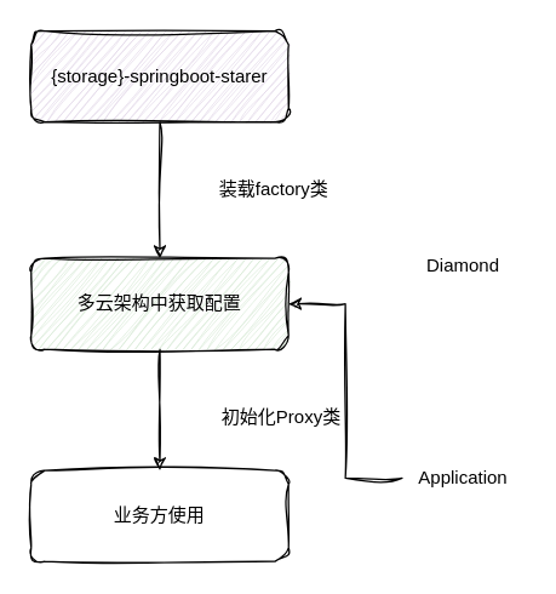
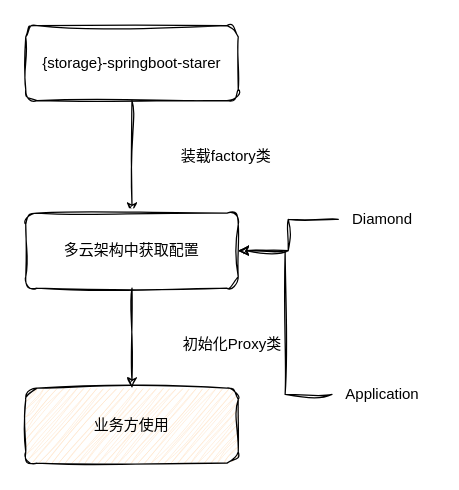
- <mxCell id="3" value="{storage}-springboot-starer" style="rounded=1;whiteSpace=wrap;html=1;sketch=1;hachureGap=4;jiggle=2;curveFitting=1;fillColor=#e1d5e7;" vertex="1" parent="1"><mxGeometry x="20" y="20" width="170" height="60" as="geometry" /></mxCell>
+ <mxCell id="3" value="{storage}-springboot-starer" style="rounded=1;whiteSpace=wrap;html=1;sketch=1;hachureGap=4;jiggle=2;curveFitting=1;" vertex="1" parent="1"><mxGeometry x="20" y="20" width="170" height="60" as="geometry" /></mxCell>
+ <mxCell id="9" style="edgeStyle=orthogonalEdgeStyle;rounded=0;sketch=1;hachureGap=4;jiggle=2;curveFitting=1;orthogonalLoop=1;jettySize=auto;html=1;entryX=1;entryY=0.5;entryDx=0;entryDy=0;" edge="1" parent="1" source="10" target="5"><mxGeometry relative="1" as="geometry" /></mxCell>
- <mxCell id="5" value="多云架构中获取配置" style="rounded=1;whiteSpace=wrap;html=1;sketch=1;hachureGap=4;jiggle=2;curveFitting=1;fillColor=#d5e8d4;" vertex="1" parent="1"><mxGeometry x="20" y="170" width="170" height="60" as="geometry" /></mxCell>
+ <mxCell id="5" value="多云架构中获取配置" style="rounded=1;whiteSpace=wrap;html=1;sketch=1;hachureGap=4;jiggle=2;curveFitting=1;" vertex="1" parent="1"><mxGeometry x="20" y="170" width="170" height="60" as="geometry" /></mxCell>
- <mxCell id="7" value="业务方使用" style="rounded=1;whiteSpace=wrap;html=1;sketch=1;hachureGap=4;jiggle=2;curveFitting=1;" vertex="1" parent="1"><mxGeometry x="20" y="310" width="170" height="60" as="geometry" /></mxCell>
+ <mxCell id="7" value="业务方使用" style="rounded=1;whiteSpace=wrap;html=1;sketch=1;hachureGap=4;jiggle=2;curveFitting=1;fillColor=#ffe6cc;" vertex="1" parent="1"><mxGeometry x="20" y="310" width="170" height="60" as="geometry" /></mxCell>
